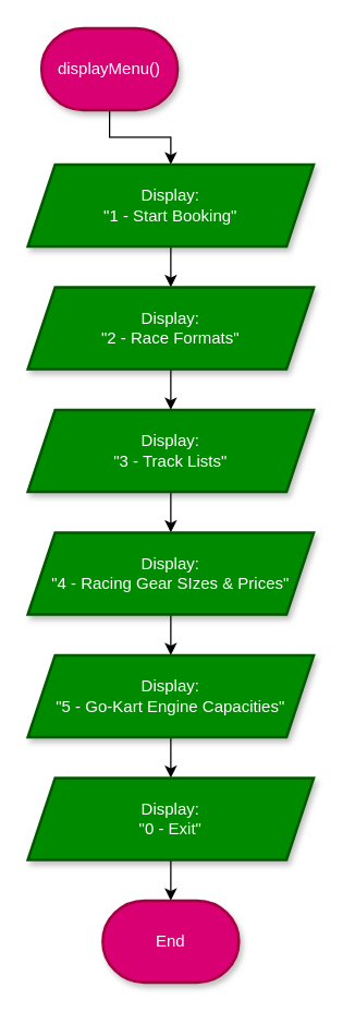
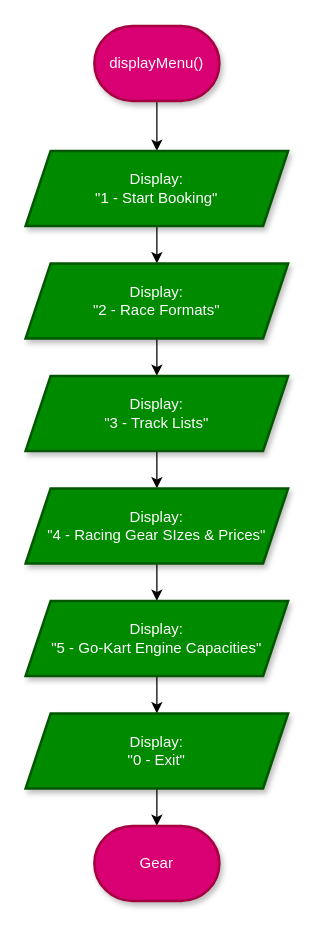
- <mxCell id="3" value="displayMenu()" style="strokeWidth=2;html=1;shape=mxgraph.flowchart.terminator;whiteSpace=wrap;fillColor=#d80073;fontColor=#ffffff;strokeColor=#A50040;shadow=1;" parent="1" vertex="1"><mxGeometry x="30" y="20" width="100" height="60" as="geometry" /></mxCell>
+ <mxCell id="3" value="displayMenu()" style="strokeWidth=2;html=1;shape=mxgraph.flowchart.terminator;whiteSpace=wrap;fillColor=#d80073;fontColor=#ffffff;strokeColor=#A50040;shadow=1;" parent="1" vertex="1"><mxGeometry x="75" y="20" width="100" height="60" as="geometry" /></mxCell>
- <mxCell id="16" value="End" style="strokeWidth=2;html=1;shape=mxgraph.flowchart.terminator;whiteSpace=wrap;fillColor=#d80073;fontColor=#ffffff;strokeColor=#A50040;shadow=1;" parent="1" vertex="1"><mxGeometry x="75" y="660" width="100" height="60" as="geometry" /></mxCell>
+ <mxCell id="16" value="Gear" style="strokeWidth=2;html=1;shape=mxgraph.flowchart.terminator;whiteSpace=wrap;fillColor=#d80073;fontColor=#ffffff;strokeColor=#A50040;shadow=1;" parent="1" vertex="1"><mxGeometry x="75" y="660" width="100" height="60" as="geometry" /></mxCell>
